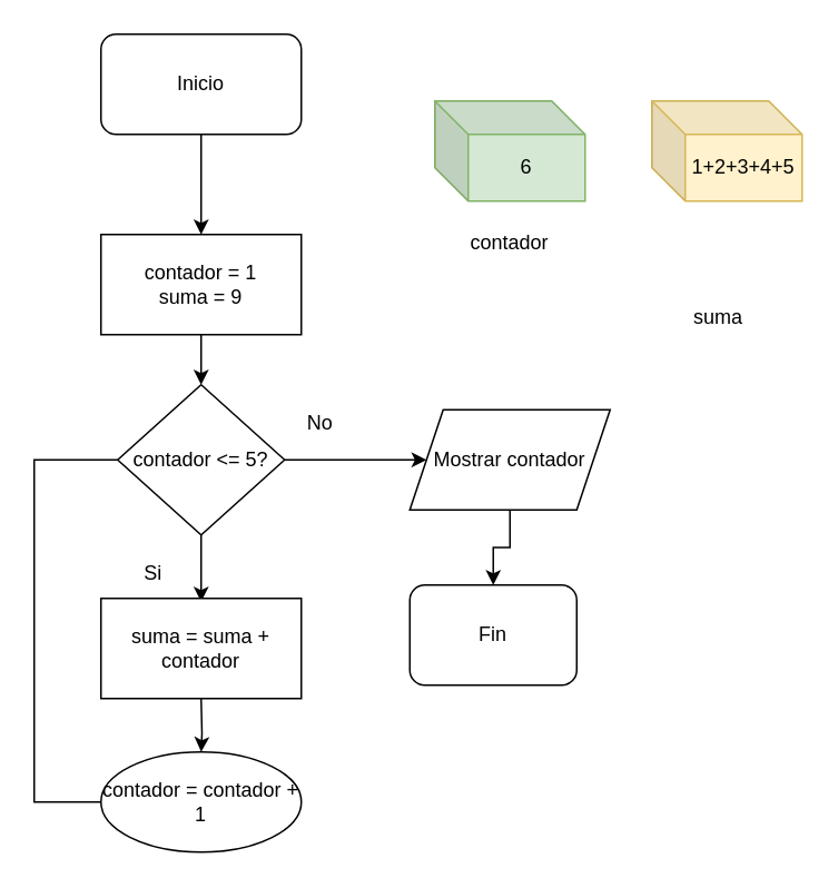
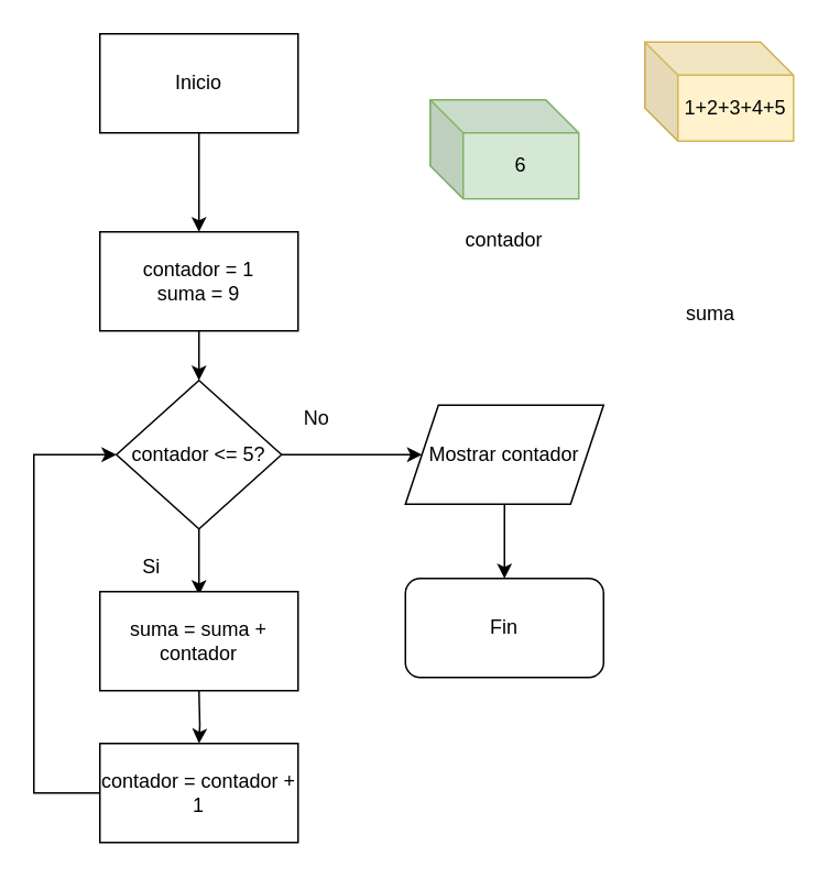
- <mxCell id="3" value="Inicio" style="rounded=1;whiteSpace=wrap;html=1;" parent="1" vertex="1"><mxGeometry x="60" y="20" width="120" height="60" as="geometry" /></mxCell>
+ <mxCell id="3" value="Inicio" style="whiteSpace=wrap;html=1;rounded=0;" parent="1" vertex="1"><mxGeometry x="60" y="20" width="120" height="60" as="geometry" /></mxCell>
- <mxCell id="17" value="1+2+3+4+5" style="shape=cube;whiteSpace=wrap;html=1;boundedLbl=1;backgroundOutline=1;darkOpacity=0.05;darkOpacity2=0.1;fillColor=#fff2cc;strokeColor=#d6b656;" vertex="1" parent="1"><mxGeometry x="390" y="60" width="90" height="60" as="geometry" /></mxCell>
+ <mxCell id="17" value="1+2+3+4+5" style="shape=cube;whiteSpace=wrap;html=1;boundedLbl=1;backgroundOutline=1;darkOpacity=0.05;darkOpacity2=0.1;fillColor=#fff2cc;strokeColor=#d6b656;" vertex="1" parent="1"><mxGeometry x="390" y="25" width="90" height="60" as="geometry" /></mxCell>
- <mxCell id="11" style="edgeStyle=orthogonalEdgeStyle;rounded=0;orthogonalLoop=1;jettySize=auto;html=1;entryX=0;entryY=0.5;entryDx=0;entryDy=0;endArrow=none;" parent="1" source="12" target="8" edge="1"><mxGeometry relative="1" as="geometry"><Array as="points"><mxPoint x="20" y="480" /><mxPoint x="20" y="275" /></Array></mxGeometry></mxCell>
+ <mxCell id="11" style="edgeStyle=orthogonalEdgeStyle;rounded=0;orthogonalLoop=1;jettySize=auto;html=1;entryX=0;entryY=0.5;entryDx=0;entryDy=0;" parent="1" source="12" target="8" edge="1"><mxGeometry relative="1" as="geometry"><Array as="points"><mxPoint x="20" y="480" /><mxPoint x="20" y="275" /></Array></mxGeometry></mxCell>
- <mxCell id="13" value="Fin" style="rounded=1;whiteSpace=wrap;html=1;" parent="1" vertex="1"><mxGeometry x="245" y="350" width="100" height="60" as="geometry" /></mxCell>
+ <mxCell id="13" value="Fin" style="rounded=1;whiteSpace=wrap;html=1;" parent="1" vertex="1"><mxGeometry x="245" y="350" width="120" height="60" as="geometry" /></mxCell>
- <mxCell id="12" value="contador = contador + 1" style="ellipse;whiteSpace=wrap;html=1;" parent="1" vertex="1"><mxGeometry x="60" y="450" width="120" height="60" as="geometry" /></mxCell>
+ <mxCell id="12" value="contador = contador + 1" style="rounded=0;whiteSpace=wrap;html=1;" parent="1" vertex="1"><mxGeometry x="60" y="450" width="120" height="60" as="geometry" /></mxCell>
